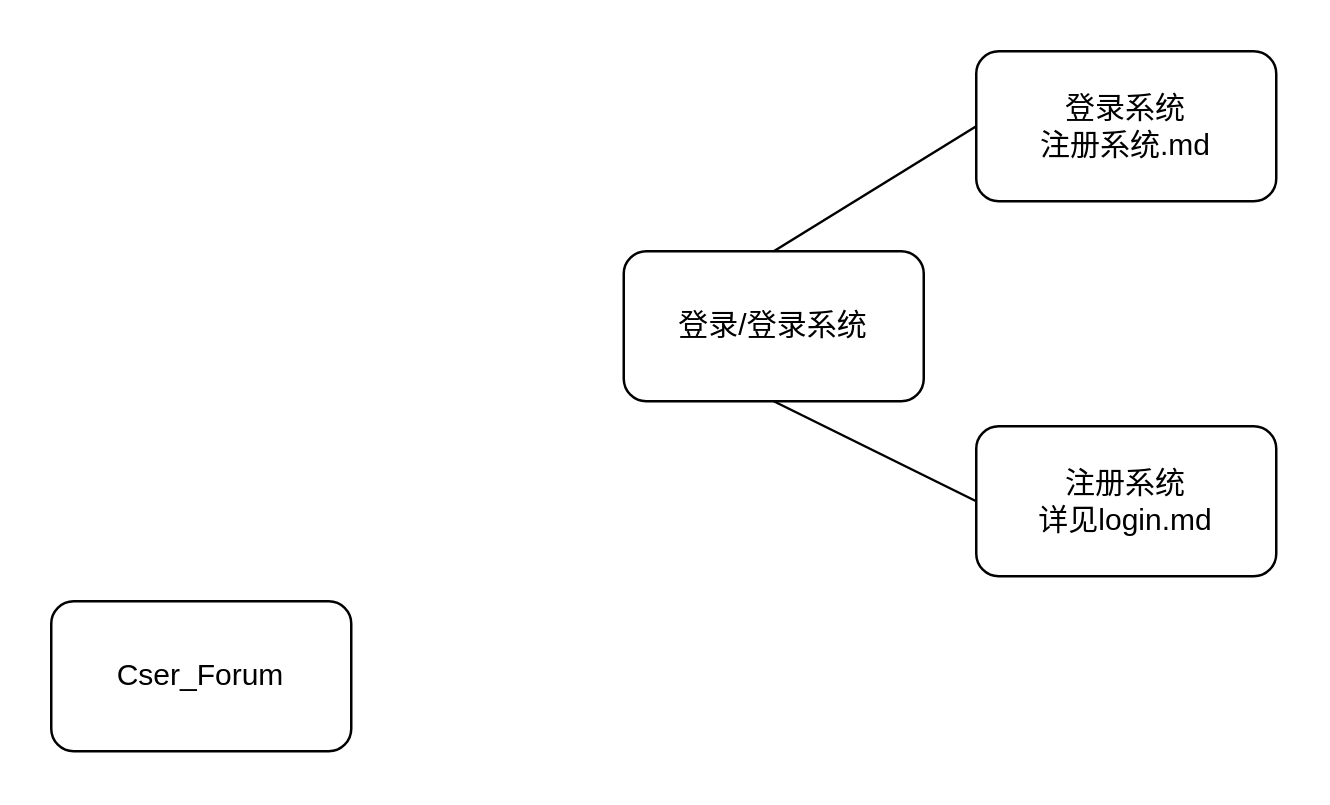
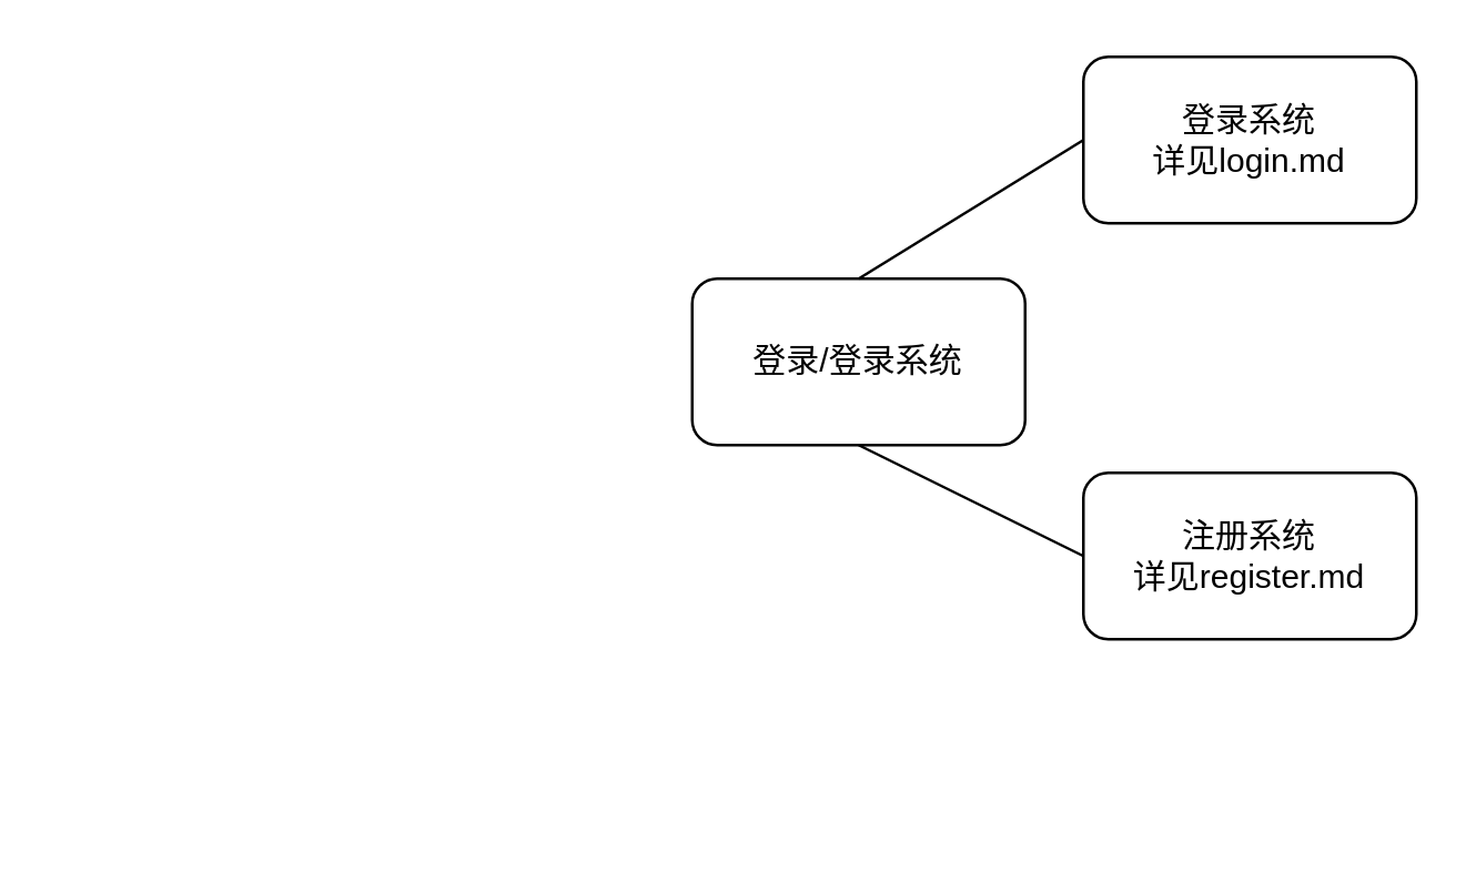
- <mxCell id="4" value="登录系统&lt;div&gt;注册系统.md&lt;/div&gt;" style="rounded=1;whiteSpace=wrap;html=1;" parent="1" vertex="1"><mxGeometry x="390" y="20" width="120" height="60" as="geometry" /></mxCell>
+ <mxCell id="4" value="登录系统&lt;div&gt;详见login.md&lt;/div&gt;" style="rounded=1;whiteSpace=wrap;html=1;" parent="1" vertex="1"><mxGeometry x="390" y="20" width="120" height="60" as="geometry" /></mxCell>
- <mxCell id="5" value="注册系统&lt;div&gt;详见login.md&lt;/div&gt;" style="rounded=1;whiteSpace=wrap;html=1;" parent="1" vertex="1"><mxGeometry x="390" y="170" width="120" height="60" as="geometry" /></mxCell>
+ <mxCell id="5" value="注册系统&lt;div&gt;详见register.md&lt;/div&gt;" style="rounded=1;whiteSpace=wrap;html=1;" parent="1" vertex="1"><mxGeometry x="390" y="170" width="120" height="60" as="geometry" /></mxCell>
- <mxCell id="2" value="Cser_Forum" style="rounded=1;whiteSpace=wrap;html=1;" parent="1" vertex="1"><mxGeometry x="20" y="240" width="120" height="60" as="geometry" /></mxCell>
